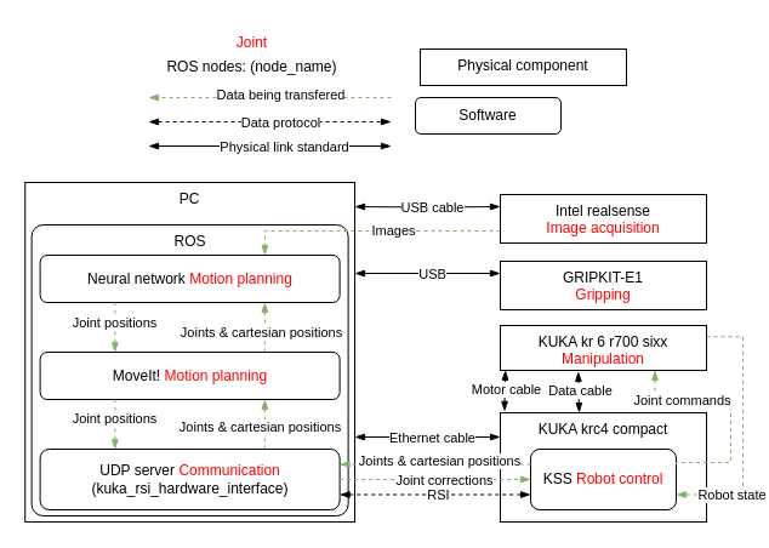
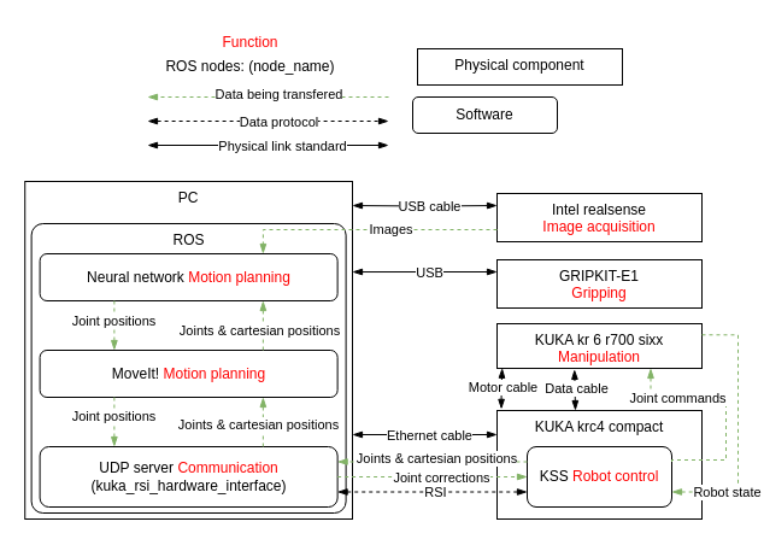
- <mxCell id="45" value="&lt;font color=&quot;#ff0000&quot;&gt;Joint&lt;/font&gt;" style="text;html=1;align=center;verticalAlign=middle;resizable=0;points=[];autosize=1;strokeColor=none;fillColor=none;" vertex="1" parent="1"><mxGeometry x="172" y="20" width="70" height="30" as="geometry" /></mxCell>
+ <mxCell id="45" value="&lt;font color=&quot;#ff0000&quot;&gt;Function&lt;/font&gt;" style="text;html=1;align=center;verticalAlign=middle;resizable=0;points=[];autosize=1;strokeColor=none;fillColor=none;" vertex="1" parent="1"><mxGeometry x="172" y="20" width="70" height="30" as="geometry" /></mxCell>
